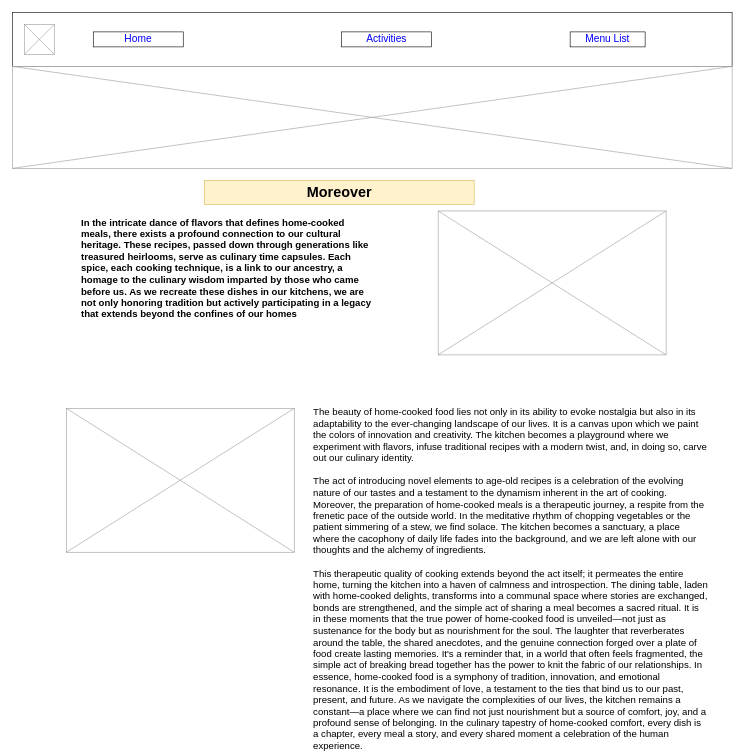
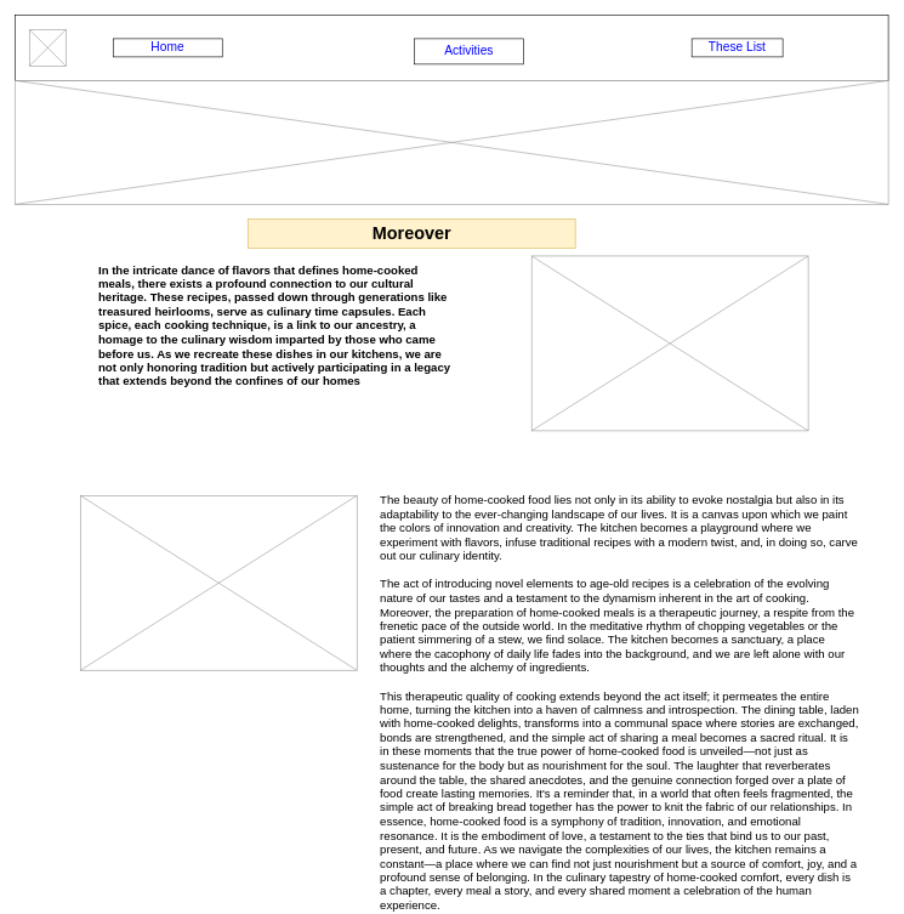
- <mxCell id="5" value="Activities" style="strokeColor=inherit;fillColor=inherit;gradientColor=inherit;strokeWidth=1;shadow=0;dashed=0;align=center;html=1;shape=mxgraph.mockup.text.rrect;rSize=0;fontSize=17;fontColor=#0000ff;whiteSpace=wrap;" vertex="1" parent="1"><mxGeometry x="569" y="52.5" width="150" height="25" as="geometry" /></mxCell>
+ <mxCell id="5" value="Activities" style="strokeColor=inherit;fillColor=inherit;gradientColor=inherit;strokeWidth=1;shadow=0;dashed=0;align=center;html=1;shape=mxgraph.mockup.text.rrect;rSize=0;fontSize=17;fontColor=#0000ff;whiteSpace=wrap;" vertex="1" parent="1"><mxGeometry x="569" y="52.5" width="150" height="35" as="geometry" /></mxCell>
- <mxCell id="4" value="Menu List" style="strokeColor=inherit;fillColor=inherit;gradientColor=inherit;strokeWidth=1;shadow=0;dashed=0;align=center;html=1;shape=mxgraph.mockup.text.rrect;rSize=0;fontSize=17;fontColor=#0000ff;whiteSpace=wrap;" vertex="1" parent="1"><mxGeometry x="950" y="52.5" width="125" height="25" as="geometry" /></mxCell>
+ <mxCell id="4" value="These List" style="strokeColor=inherit;fillColor=inherit;gradientColor=inherit;strokeWidth=1;shadow=0;dashed=0;align=center;html=1;shape=mxgraph.mockup.text.rrect;rSize=0;fontSize=17;fontColor=#0000ff;whiteSpace=wrap;" vertex="1" parent="1"><mxGeometry x="950" y="52.5" width="125" height="25" as="geometry" /></mxCell>
